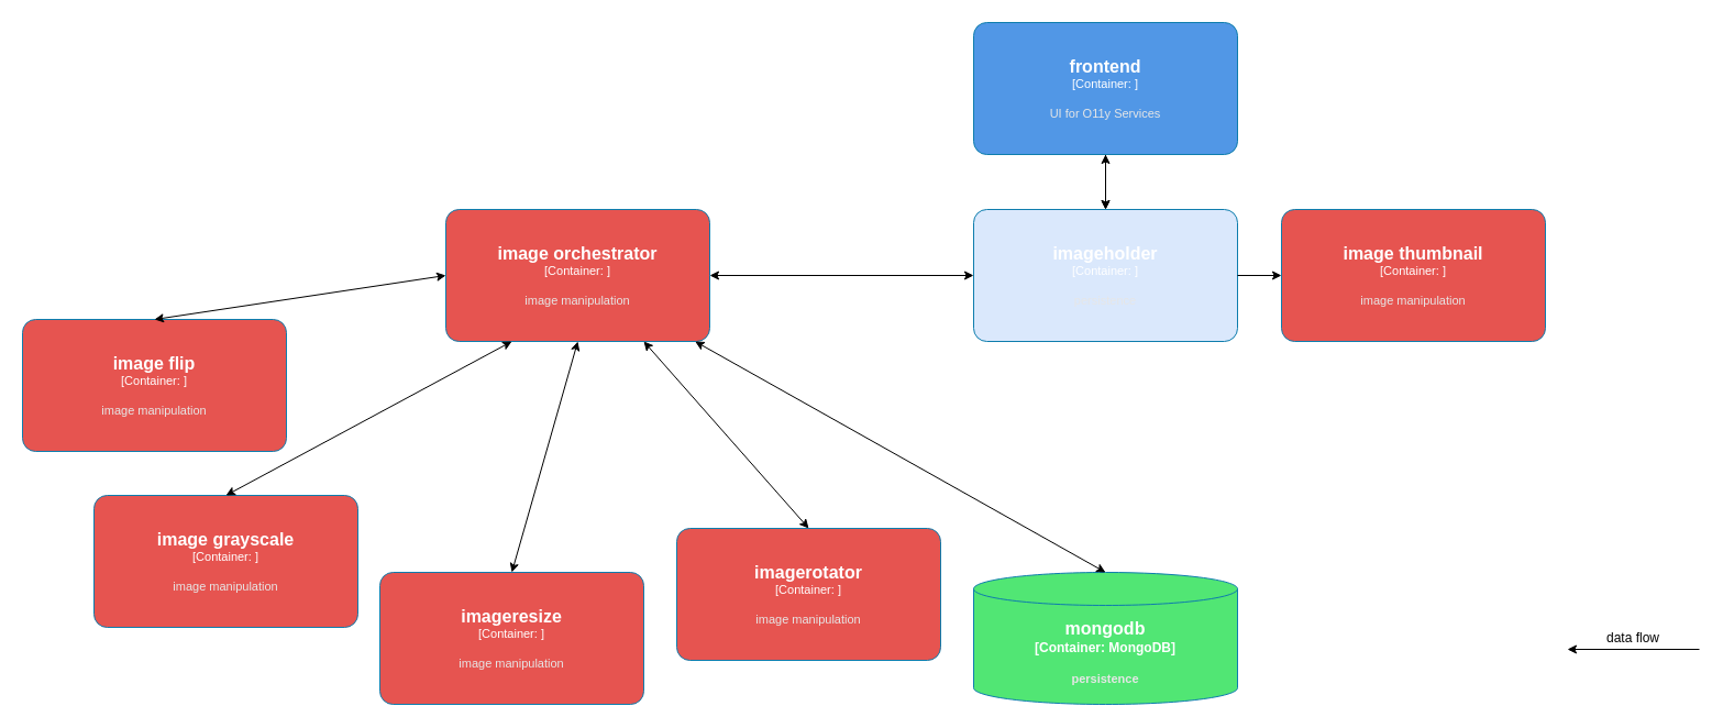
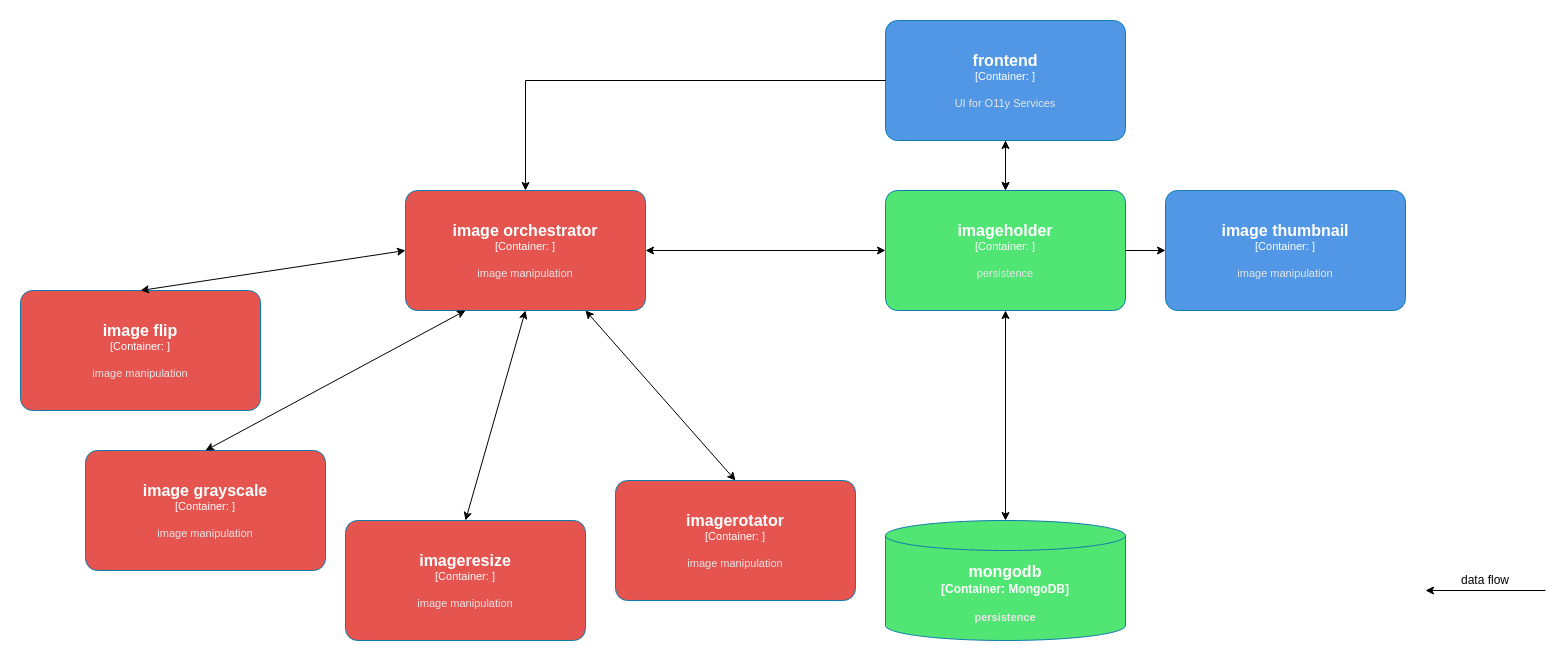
+ <mxCell id="5" style="edgeStyle=orthogonalEdgeStyle;rounded=0;orthogonalLoop=1;jettySize=auto;html=1;entryX=0.5;entryY=0;entryDx=0;entryDy=0;entryPerimeter=0;exitX=0;exitY=0.5;exitDx=0;exitDy=0;exitPerimeter=0;" edge="1" parent="1" source="3" target="7"><mxGeometry relative="1" as="geometry"><mxPoint x="525" y="-40" as="sourcePoint" /></mxGeometry></mxCell>
- <mxCell id="6" value="&lt;font style=&quot;font-size: 16px&quot;&gt;&lt;b&gt;imageholder&lt;/b&gt;&lt;/font&gt;&lt;div&gt;[Container: ]&lt;/div&gt;&lt;br&gt;&lt;div&gt;&lt;font style=&quot;font-size: 11px&quot;&gt;&lt;font color=&quot;#E6E6E6&quot;&gt;persistence&lt;/font&gt;&lt;/div&gt;" style="rounded=1;whiteSpace=wrap;html=1;fontSize=11;labelBackgroundColor=none;fillColor=#dae8fc;fontColor=#ffffff;align=center;arcSize=10;strokeColor=#0E7DAD;metaEdit=1;resizable=0;points=[[0.25,0,0],[0.5,0,0],[0.75,0,0],[1,0.25,0],[1,0.5,0],[1,0.75,0],[0.75,1,0],[0.5,1,0],[0.25,1,0],[0,0.75,0],[0,0.5,0],[0,0.25,0]];" vertex="1" parent="1"><mxGeometry x="885" y="190" width="240" height="120" as="geometry" /></mxCell>
+ <mxCell id="6" value="&lt;font style=&quot;font-size: 16px&quot;&gt;&lt;b&gt;imageholder&lt;/b&gt;&lt;/font&gt;&lt;div&gt;[Container: ]&lt;/div&gt;&lt;br&gt;&lt;div&gt;&lt;font style=&quot;font-size: 11px&quot;&gt;&lt;font color=&quot;#E6E6E6&quot;&gt;persistence&lt;/font&gt;&lt;/div&gt;" style="rounded=1;whiteSpace=wrap;html=1;fontSize=11;labelBackgroundColor=none;fillColor=#51E674;fontColor=#ffffff;align=center;arcSize=10;strokeColor=#0E7DAD;metaEdit=1;resizable=0;points=[[0.25,0,0],[0.5,0,0],[0.75,0,0],[1,0.25,0],[1,0.5,0],[1,0.75,0],[0.75,1,0],[0.5,1,0],[0.25,1,0],[0,0.75,0],[0,0.5,0],[0,0.25,0]];" vertex="1" parent="1"><mxGeometry x="885" y="190" width="240" height="120" as="geometry" /></mxCell>
- <mxCell id="4" value="&lt;font style=&quot;font-size: 16px&quot;&gt;&lt;b&gt;image thumbnail&lt;/b&gt;&lt;/font&gt;&lt;div&gt;[Container: ]&lt;/div&gt;&lt;br&gt;&lt;div&gt;&lt;font style=&quot;font-size: 11px&quot;&gt;&lt;font color=&quot;#E6E6E6&quot;&gt;image manipulation&lt;/font&gt;&lt;/div&gt;" style="rounded=1;whiteSpace=wrap;html=1;fontSize=11;labelBackgroundColor=none;fillColor=#E65450;fontColor=#ffffff;align=center;arcSize=10;strokeColor=#0E7DAD;metaEdit=1;resizable=0;points=[[0.25,0,0],[0.5,0,0],[0.75,0,0],[1,0.25,0],[1,0.5,0],[1,0.75,0],[0.75,1,0],[0.5,1,0],[0.25,1,0],[0,0.75,0],[0,0.5,0],[0,0.25,0]];" vertex="1" parent="1"><mxGeometry x="1165" y="190" width="240" height="120" as="geometry" /></mxCell>
+ <mxCell id="4" value="&lt;font style=&quot;font-size: 16px&quot;&gt;&lt;b&gt;image thumbnail&lt;/b&gt;&lt;/font&gt;&lt;div&gt;[Container: ]&lt;/div&gt;&lt;br&gt;&lt;div&gt;&lt;font style=&quot;font-size: 11px&quot;&gt;&lt;font color=&quot;#E6E6E6&quot;&gt;image manipulation&lt;/font&gt;&lt;/div&gt;" style="rounded=1;whiteSpace=wrap;html=1;fontSize=11;labelBackgroundColor=none;fillColor=#5197e6;fontColor=#ffffff;align=center;arcSize=10;strokeColor=#0E7DAD;metaEdit=1;resizable=0;points=[[0.25,0,0],[0.5,0,0],[0.75,0,0],[1,0.25,0],[1,0.5,0],[1,0.75,0],[0.75,1,0],[0.5,1,0],[0.25,1,0],[0,0.75,0],[0,0.5,0],[0,0.25,0]];" vertex="1" parent="1"><mxGeometry x="1165" y="190" width="240" height="120" as="geometry" /></mxCell>
- <mxCell id="14" value="" style="endArrow=classic;startArrow=classic;html=1;rounded=0;exitX=0.5;exitY=0;exitDx=0;exitDy=0;exitPerimeter=0;" edge="1" parent="1" source="12" target="7"><mxGeometry width="50" height="50" relative="1" as="geometry"><mxPoint x="815" y="200" as="sourcePoint" /><mxPoint x="815" y="150" as="targetPoint" /></mxGeometry></mxCell>
+ <mxCell id="14" value="" style="endArrow=classic;startArrow=classic;html=1;rounded=0;exitX=0.5;exitY=0;exitDx=0;exitDy=0;exitPerimeter=0;entryX=0.5;entryY=1;entryDx=0;entryDy=0;entryPerimeter=0;" edge="1" parent="1" source="12" target="6"><mxGeometry width="50" height="50" relative="1" as="geometry"><mxPoint x="815" y="200" as="sourcePoint" /><mxPoint x="815" y="150" as="targetPoint" /></mxGeometry></mxCell>
